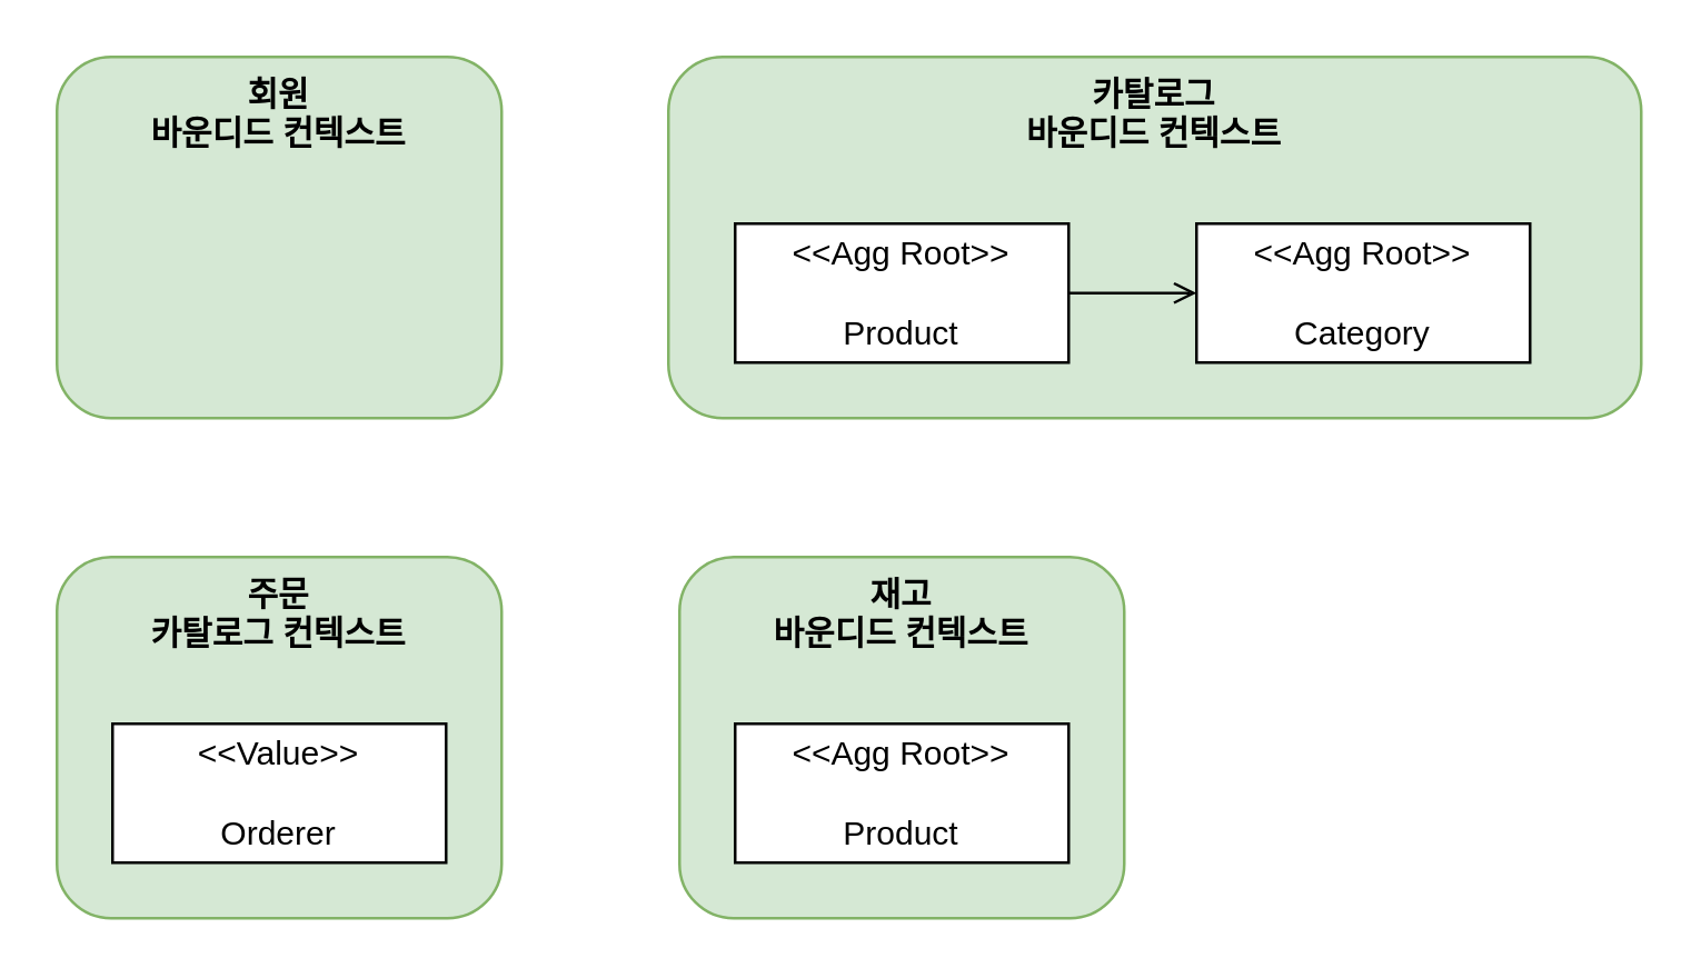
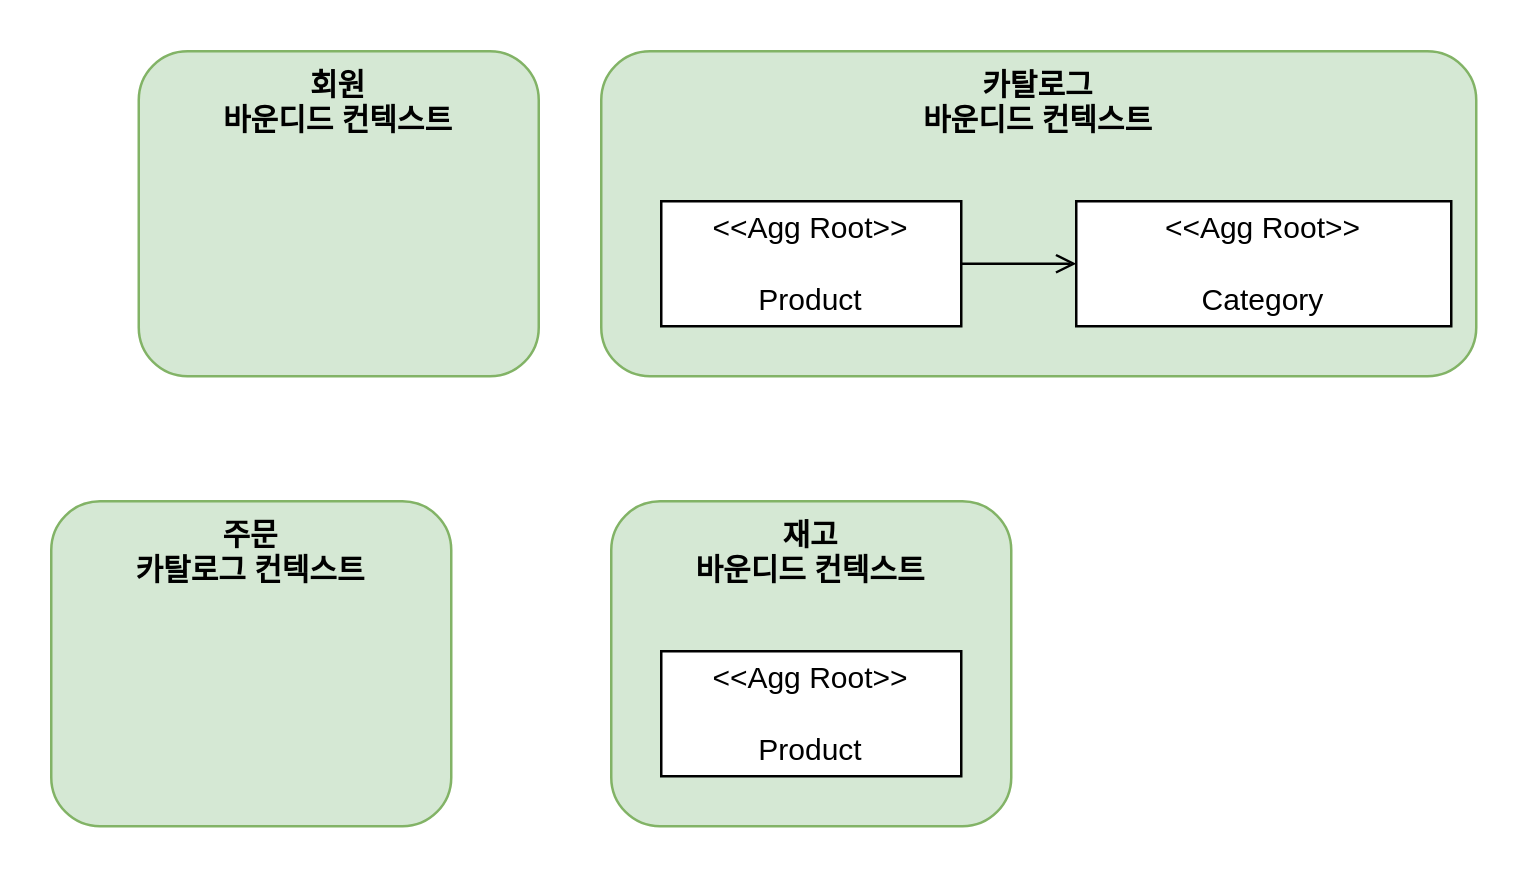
- <mxCell id="5" value="회원&lt;div&gt;바운디드 컨텍스트&lt;/div&gt;" style="rounded=1;whiteSpace=wrap;html=1;verticalAlign=top;fillColor=#d5e8d4;strokeColor=#82b366;fontStyle=1" parent="1" vertex="1"><mxGeometry x="20" y="20" width="160" height="130" as="geometry" /></mxCell>
+ <mxCell id="5" value="회원&lt;div&gt;바운디드 컨텍스트&lt;/div&gt;" style="rounded=1;whiteSpace=wrap;html=1;verticalAlign=top;fillColor=#d5e8d4;strokeColor=#82b366;fontStyle=1" parent="1" vertex="1"><mxGeometry x="55" y="20" width="160" height="130" as="geometry" /></mxCell>
- <mxCell id="9" value="&amp;lt;&amp;lt;Agg Root&amp;gt;&amp;gt;&lt;div&gt;&lt;br&gt;&lt;div&gt;Category&lt;/div&gt;&lt;/div&gt;" style="rounded=0;whiteSpace=wrap;html=1;" parent="1" vertex="1"><mxGeometry x="430" y="80" width="120" height="50" as="geometry" /></mxCell>
+ <mxCell id="9" value="&amp;lt;&amp;lt;Agg Root&amp;gt;&amp;gt;&lt;div&gt;&lt;br&gt;&lt;div&gt;Category&lt;/div&gt;&lt;/div&gt;" style="rounded=0;whiteSpace=wrap;html=1;" parent="1" vertex="1"><mxGeometry x="430" y="80" width="150" height="50" as="geometry" /></mxCell>
- <mxCell id="6" value="&amp;lt;&amp;lt;Value&amp;gt;&amp;gt;&lt;div&gt;&lt;br&gt;&lt;div&gt;Orderer&lt;/div&gt;&lt;/div&gt;" style="rounded=0;whiteSpace=wrap;html=1;" parent="1" vertex="1"><mxGeometry x="40" y="260" width="120" height="50" as="geometry" /></mxCell>
